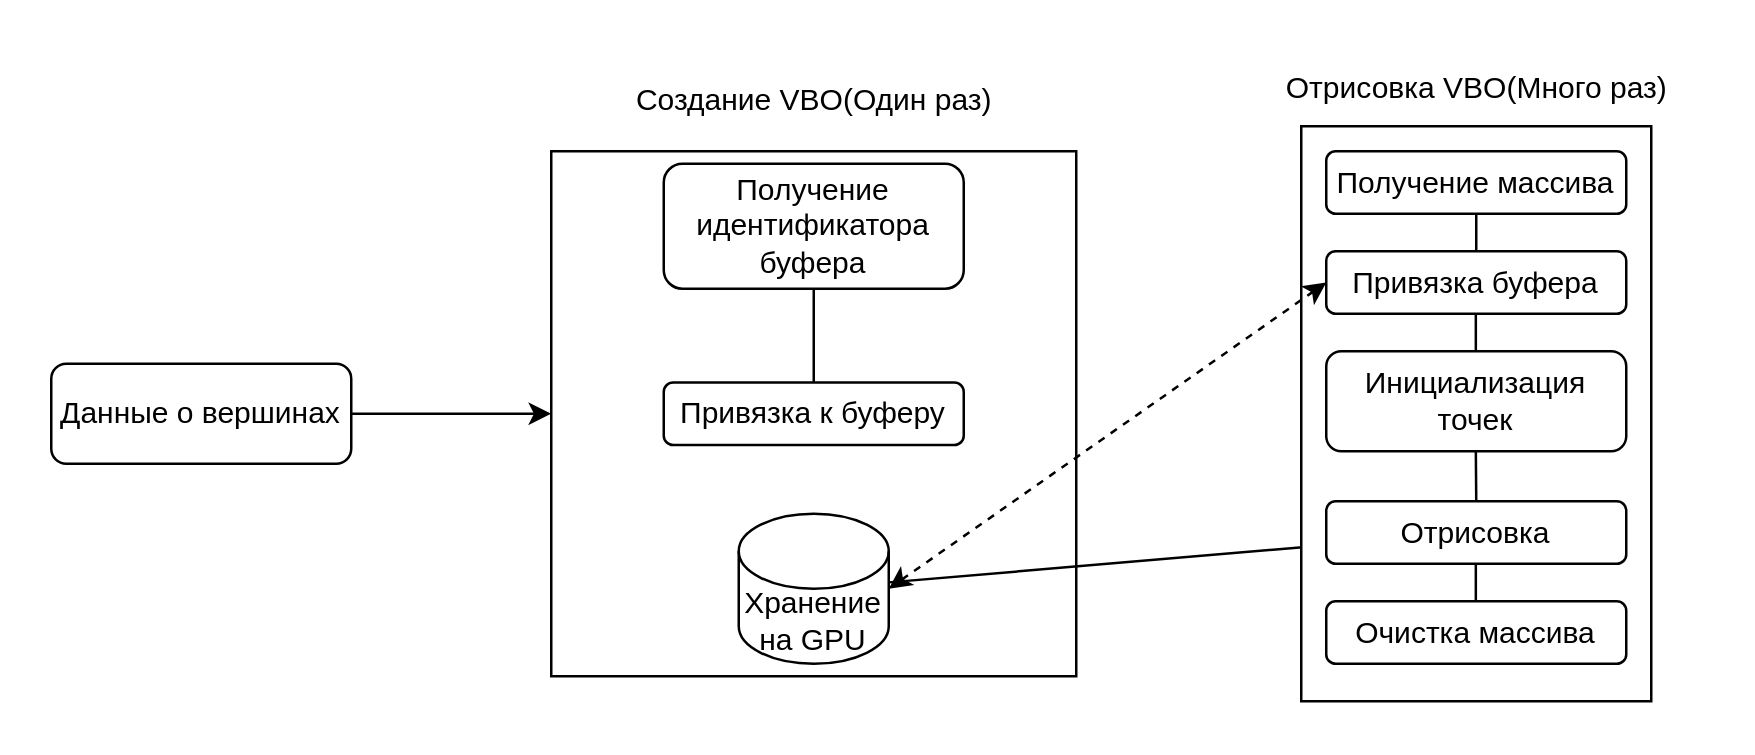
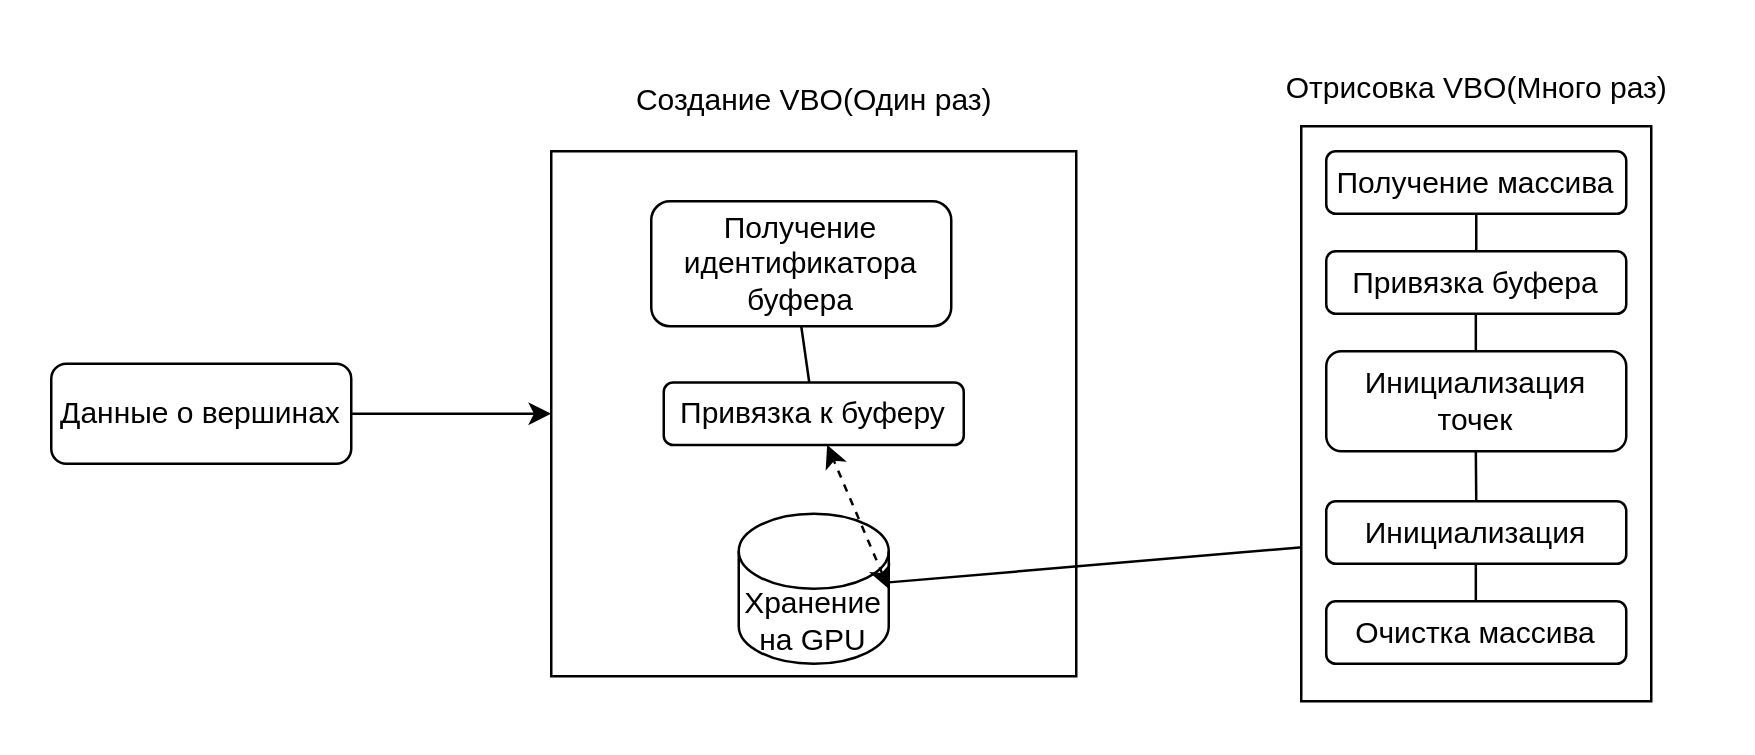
- <mxCell id="4" value="Получение идентификатора буфера" style="rounded=1;whiteSpace=wrap;html=1;" vertex="1" parent="1"><mxGeometry x="265" y="65" width="120" height="50" as="geometry" /></mxCell>
+ <mxCell id="4" value="Получение идентификатора буфера" style="rounded=1;whiteSpace=wrap;html=1;" vertex="1" parent="1"><mxGeometry x="260" y="80" width="120" height="50" as="geometry" /></mxCell>
- <mxCell id="21" value="" style="endArrow=classic;startArrow=classic;html=1;rounded=0;entryX=0;entryY=0.5;entryDx=0;entryDy=0;exitX=1;exitY=0.5;exitDx=0;exitDy=0;exitPerimeter=0;dashed=1;" edge="1" parent="1" source="6" target="13"><mxGeometry width="50" height="50" relative="1" as="geometry"><mxPoint x="430" y="250" as="sourcePoint" /><mxPoint x="480" y="200" as="targetPoint" /></mxGeometry></mxCell>
+ <mxCell id="21" value="" style="endArrow=classic;startArrow=classic;html=1;rounded=0;exitX=1;exitY=0.5;exitDx=0;exitDy=0;exitPerimeter=0;dashed=1;" edge="1" parent="1" source="6" target="5"><mxGeometry width="50" height="50" relative="1" as="geometry"><mxPoint x="430" y="250" as="sourcePoint" /><mxPoint x="480" y="200" as="targetPoint" /></mxGeometry></mxCell>
- <mxCell id="15" value="Отрисовка" style="rounded=1;whiteSpace=wrap;html=1;" vertex="1" parent="1"><mxGeometry x="530" y="200" width="120" height="25" as="geometry" /></mxCell>
+ <mxCell id="15" value="Инициализация" style="rounded=1;whiteSpace=wrap;html=1;" vertex="1" parent="1"><mxGeometry x="530" y="200" width="120" height="25" as="geometry" /></mxCell>
